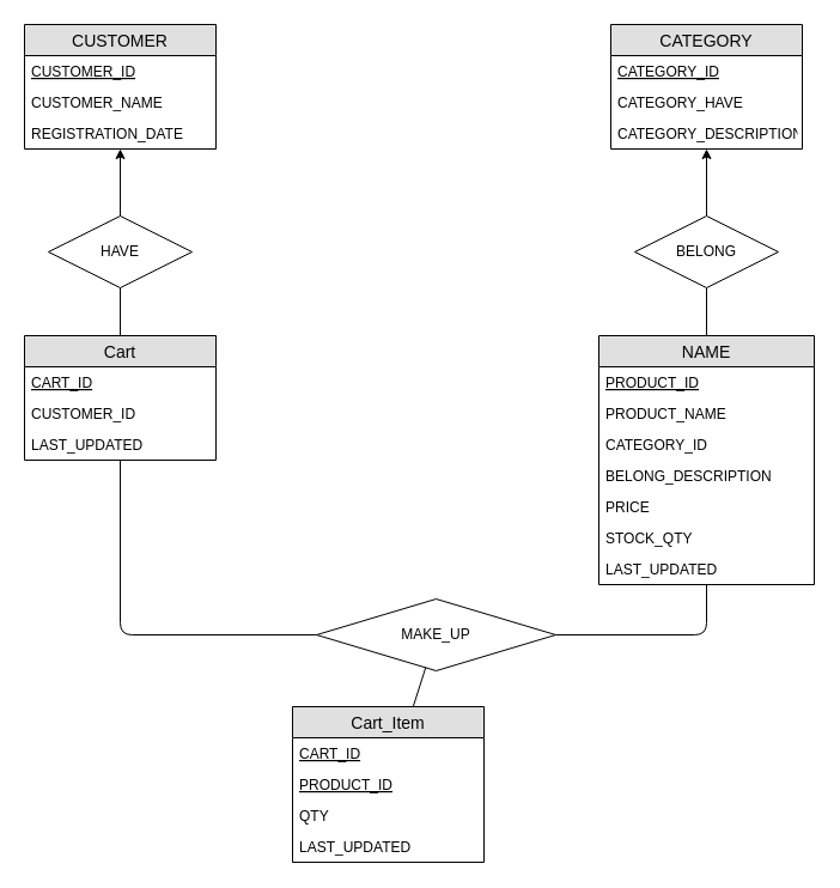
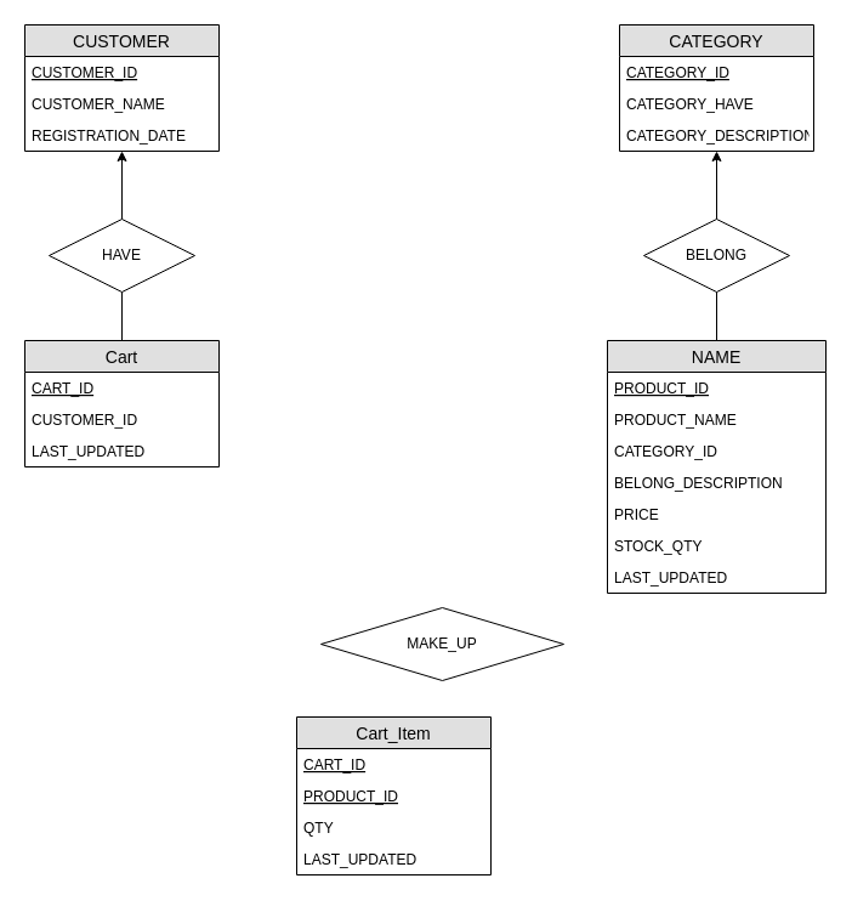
- <mxCell id="34" value="" style="endArrow=none;html=1;exitX=0;exitY=0.5;exitDx=0;exitDy=0;edgeStyle=orthogonalEdgeStyle;" edge="1" parent="1" source="31" target="14"><mxGeometry width="50" height="50" relative="1" as="geometry"><mxPoint x="60" y="500" as="sourcePoint" /><mxPoint x="110" y="450" as="targetPoint" /></mxGeometry></mxCell>
- <mxCell id="35" value="" style="endArrow=none;html=1;exitX=1;exitY=0.5;exitDx=0;exitDy=0;edgeStyle=orthogonalEdgeStyle;" edge="1" parent="1" source="31" target="6"><mxGeometry width="50" height="50" relative="1" as="geometry"><mxPoint x="450" y="600" as="sourcePoint" /><mxPoint x="500" y="550" as="targetPoint" /></mxGeometry></mxCell>
- <mxCell id="36" value="" style="endArrow=none;html=1;" edge="1" parent="1" source="31" target="18"><mxGeometry width="50" height="50" relative="1" as="geometry"><mxPoint x="360" y="500" as="sourcePoint" /><mxPoint x="360" y="460" as="targetPoint" /></mxGeometry></mxCell>
